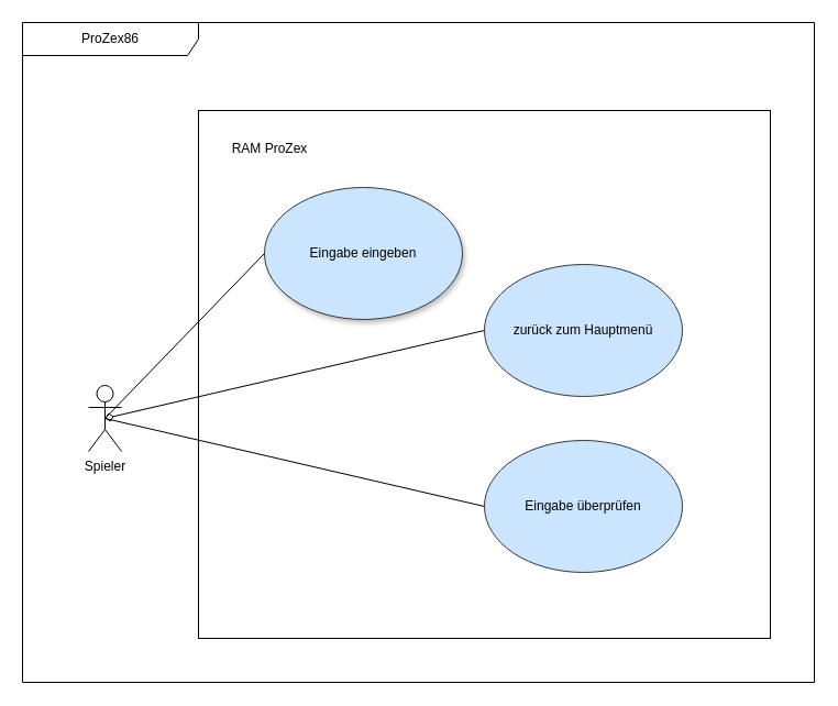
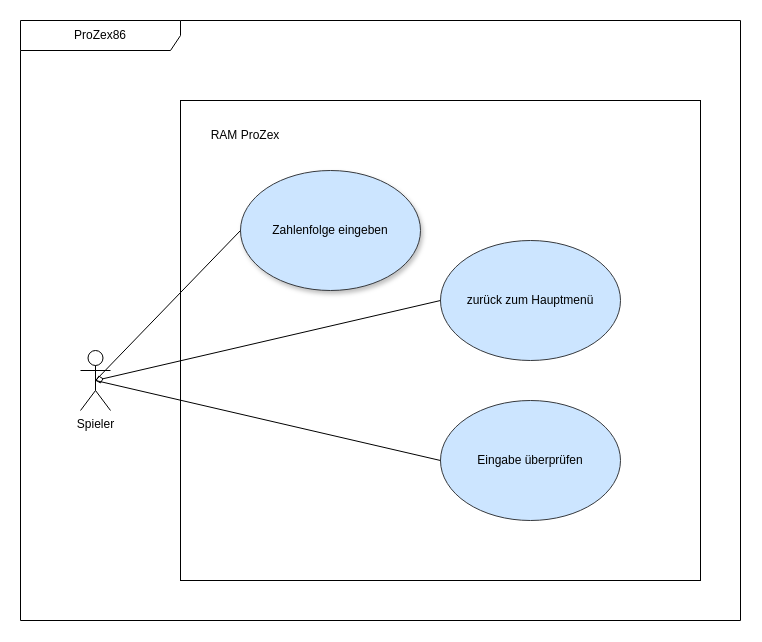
- <mxCell id="6" value="Eingabe eingeben" style="html=1;strokeColor=none;fillColor=none;align=center;verticalAlign=middle;rotatable=0;whiteSpace=wrap;" vertex="1" parent="5"><mxGeometry y="45" width="180" height="30" as="geometry" /></mxCell>
+ <mxCell id="6" value="Zahlenfolge eingeben" style="html=1;strokeColor=none;fillColor=none;align=center;verticalAlign=middle;rotatable=0;whiteSpace=wrap;" vertex="1" parent="5"><mxGeometry y="45" width="180" height="30" as="geometry" /></mxCell>
